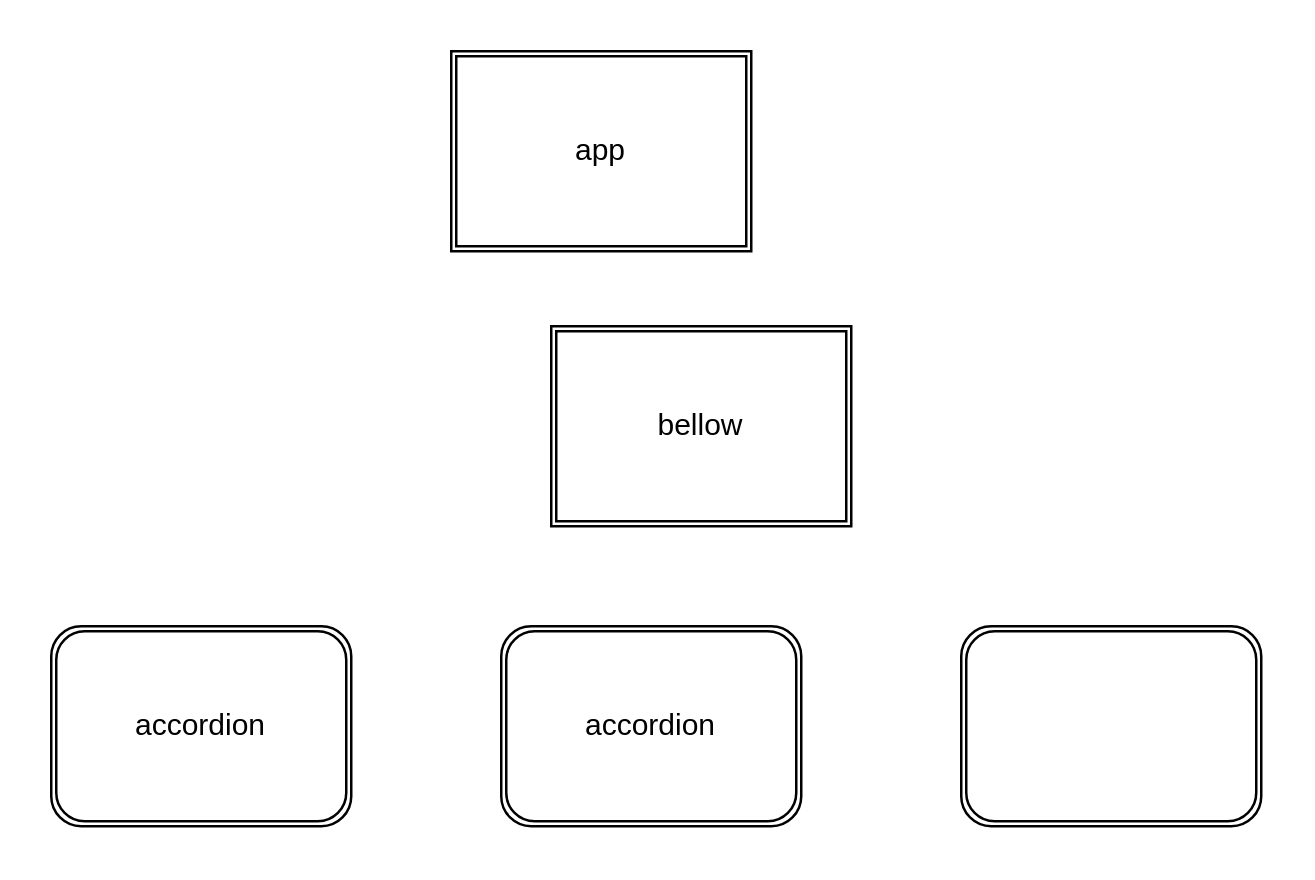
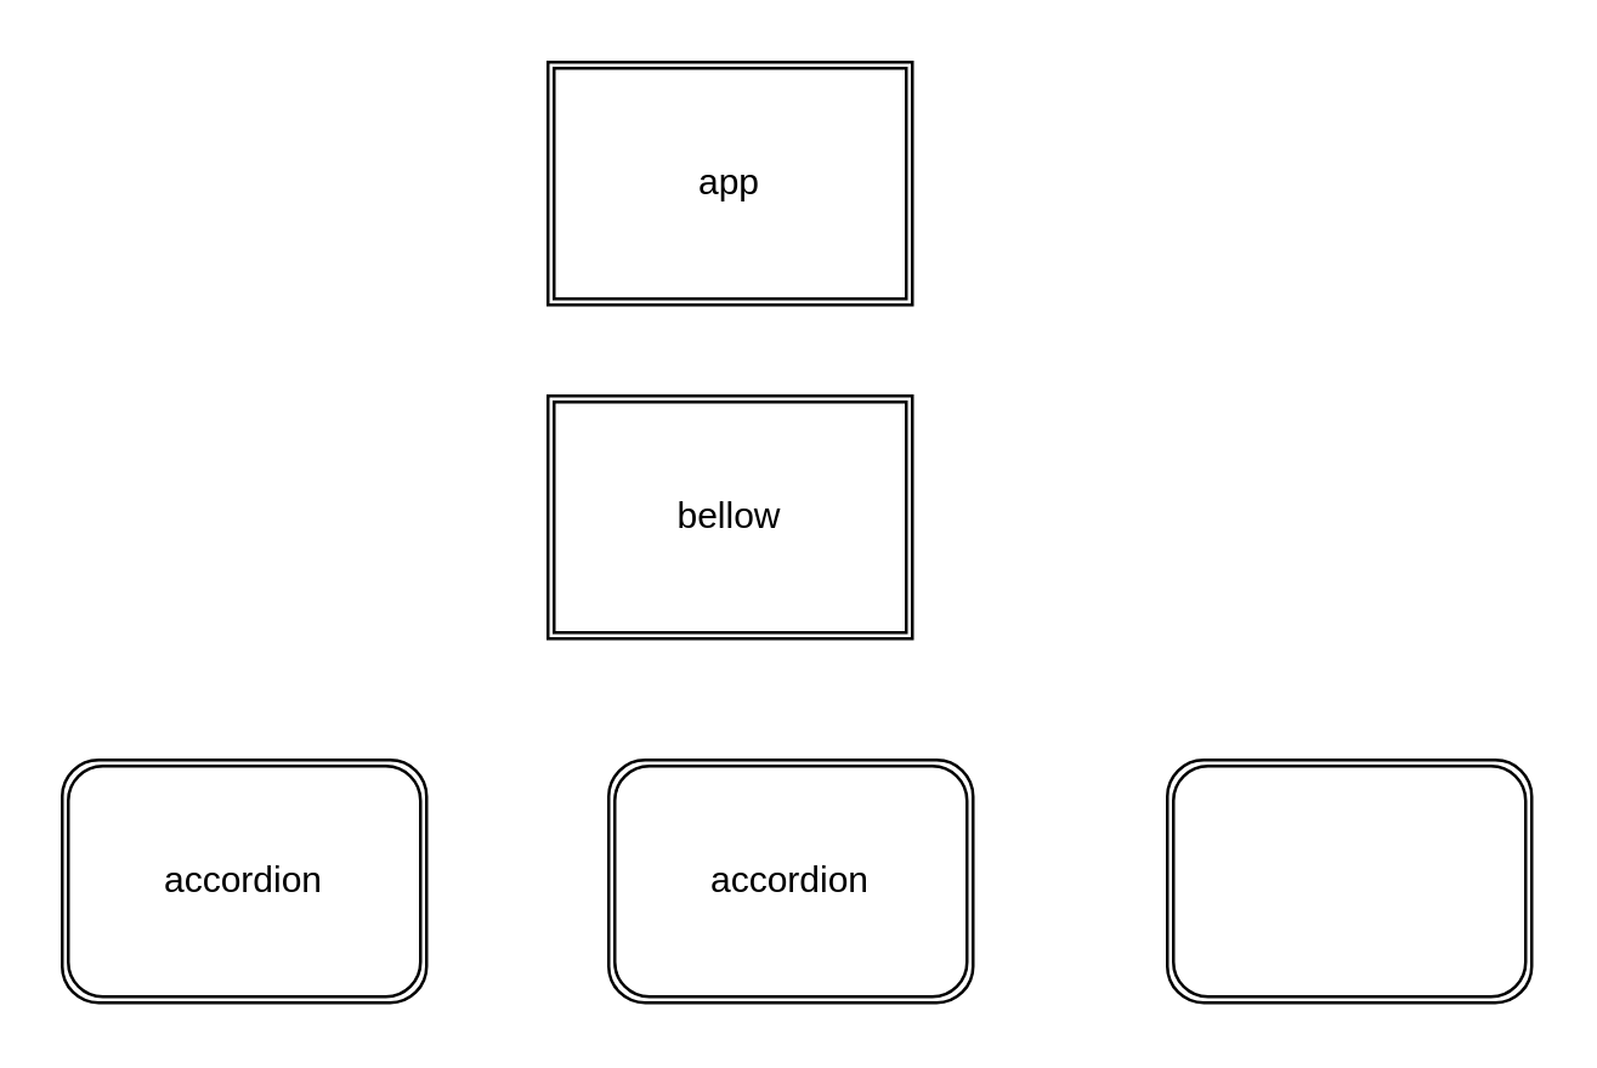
- <mxCell id="3" value="bellow" style="shape=ext;double=1;rounded=0;whiteSpace=wrap;html=1;" vertex="1" parent="1"><mxGeometry x="220" y="130" width="120" height="80" as="geometry" /></mxCell>
+ <mxCell id="3" value="bellow" style="shape=ext;double=1;rounded=0;whiteSpace=wrap;html=1;" vertex="1" parent="1"><mxGeometry x="180" y="130" width="120" height="80" as="geometry" /></mxCell>
